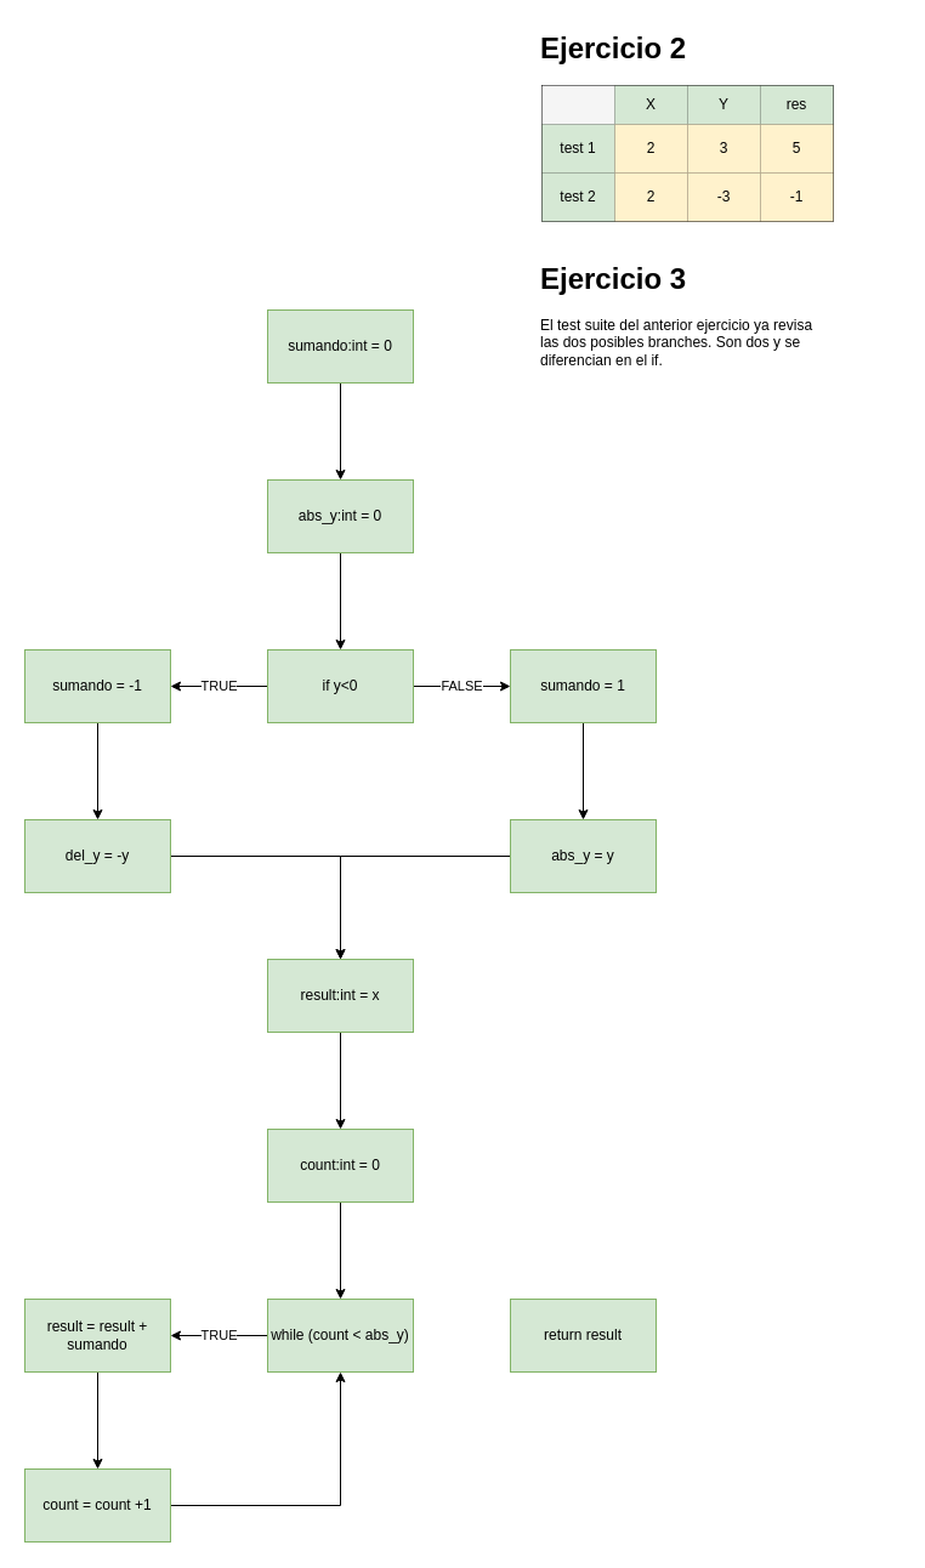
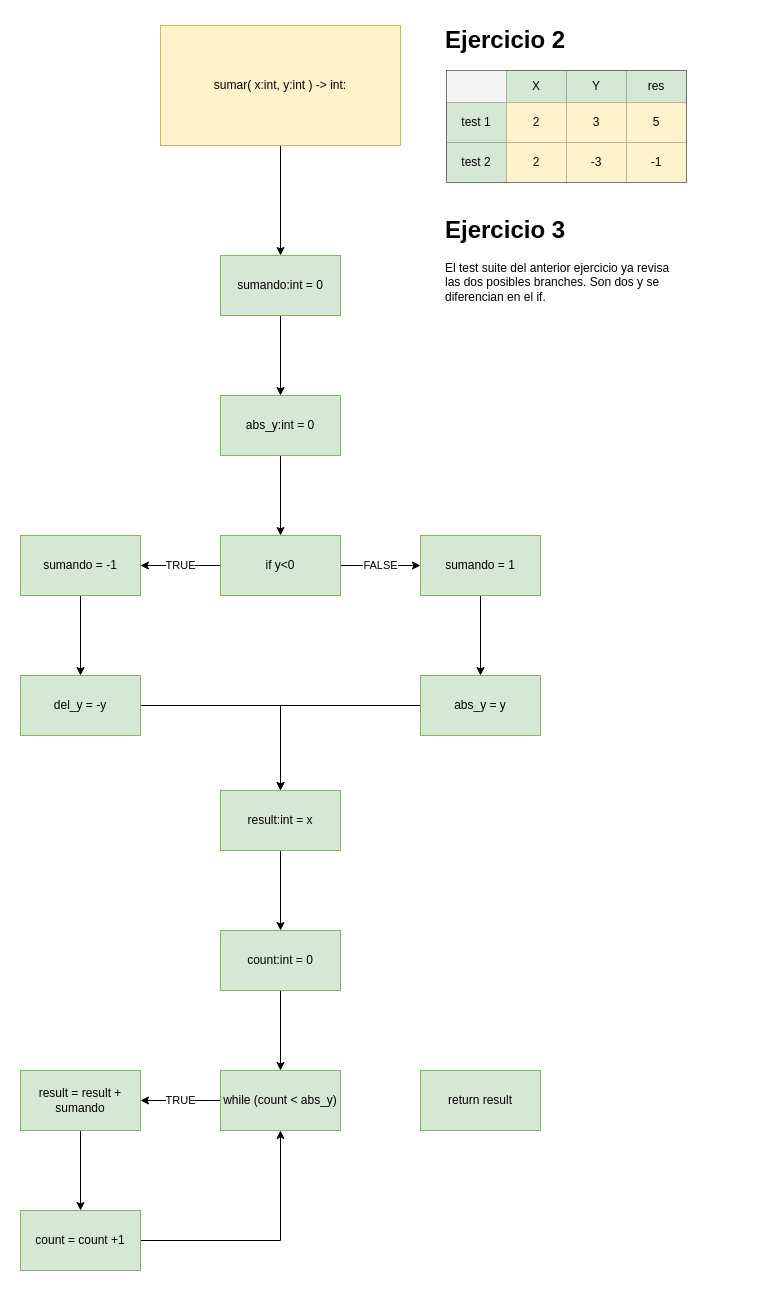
+ <mxCell id="3" value="sumar( x:int, y:int ) -&amp;gt; int:" style="rounded=0;whiteSpace=wrap;html=1;fillColor=#fff2cc;strokeColor=#d6b656;" vertex="1" parent="1"><mxGeometry x="160" y="25" width="240" height="120" as="geometry" /></mxCell>
+ <mxCell id="2" value="" style="edgeStyle=orthogonalEdgeStyle;rounded=0;orthogonalLoop=1;jettySize=auto;html=1;" edge="1" parent="1" source="3" target="5"><mxGeometry relative="1" as="geometry" /></mxCell>
